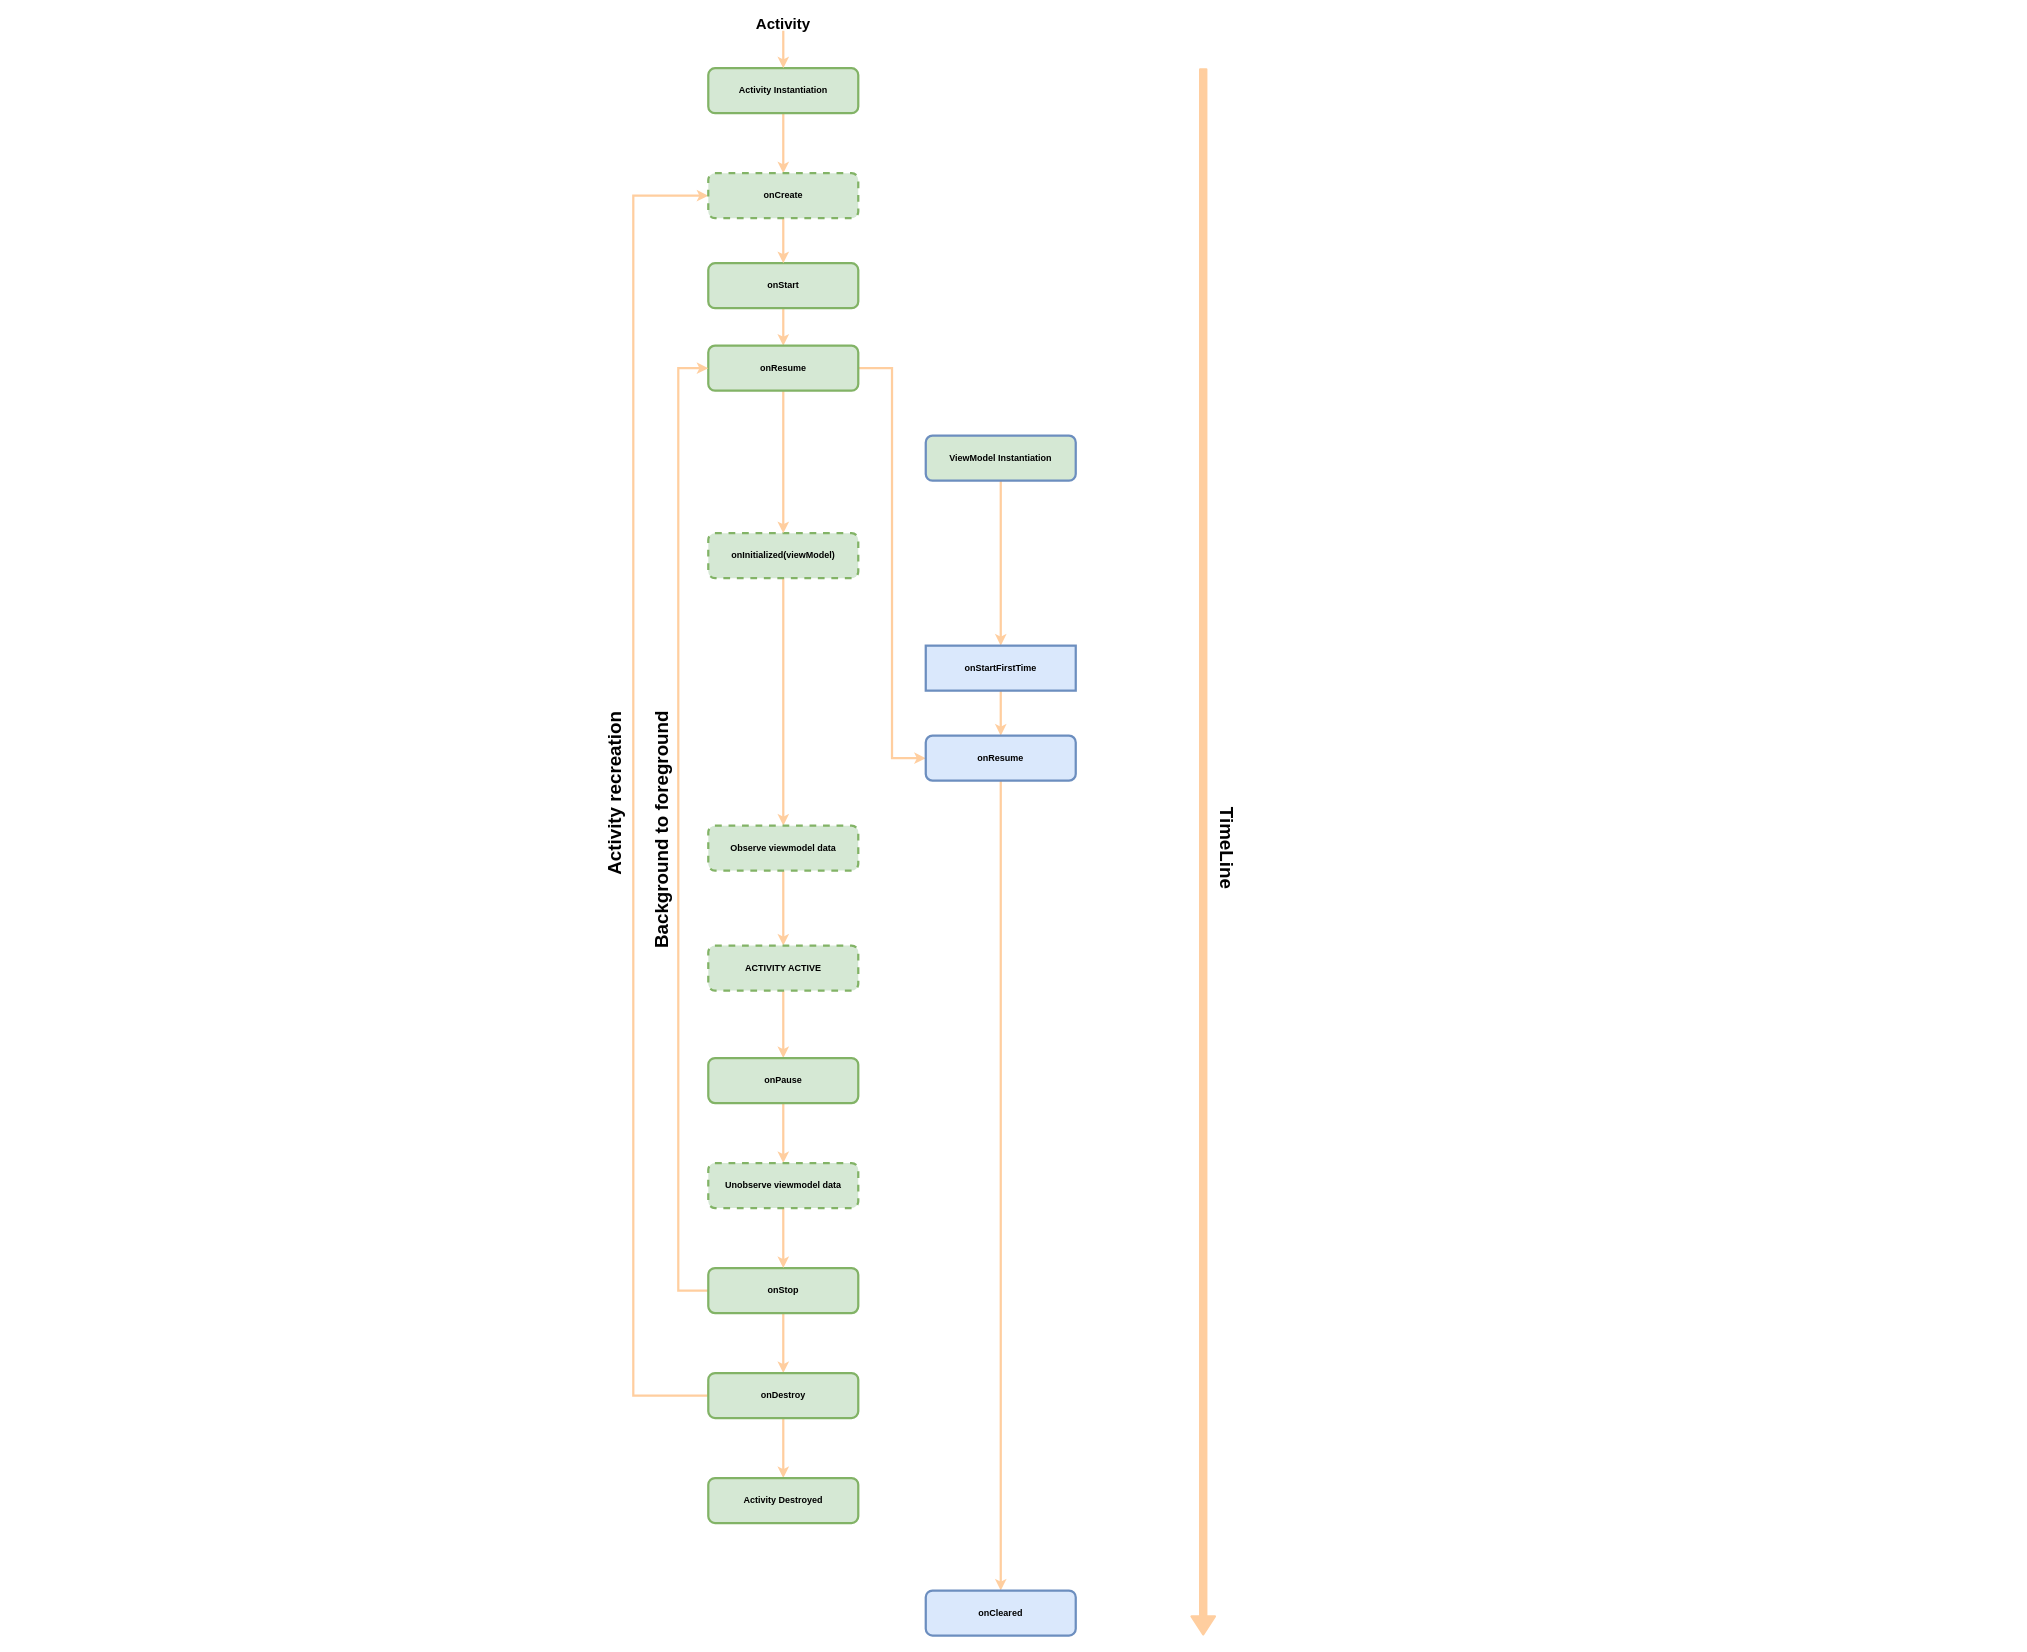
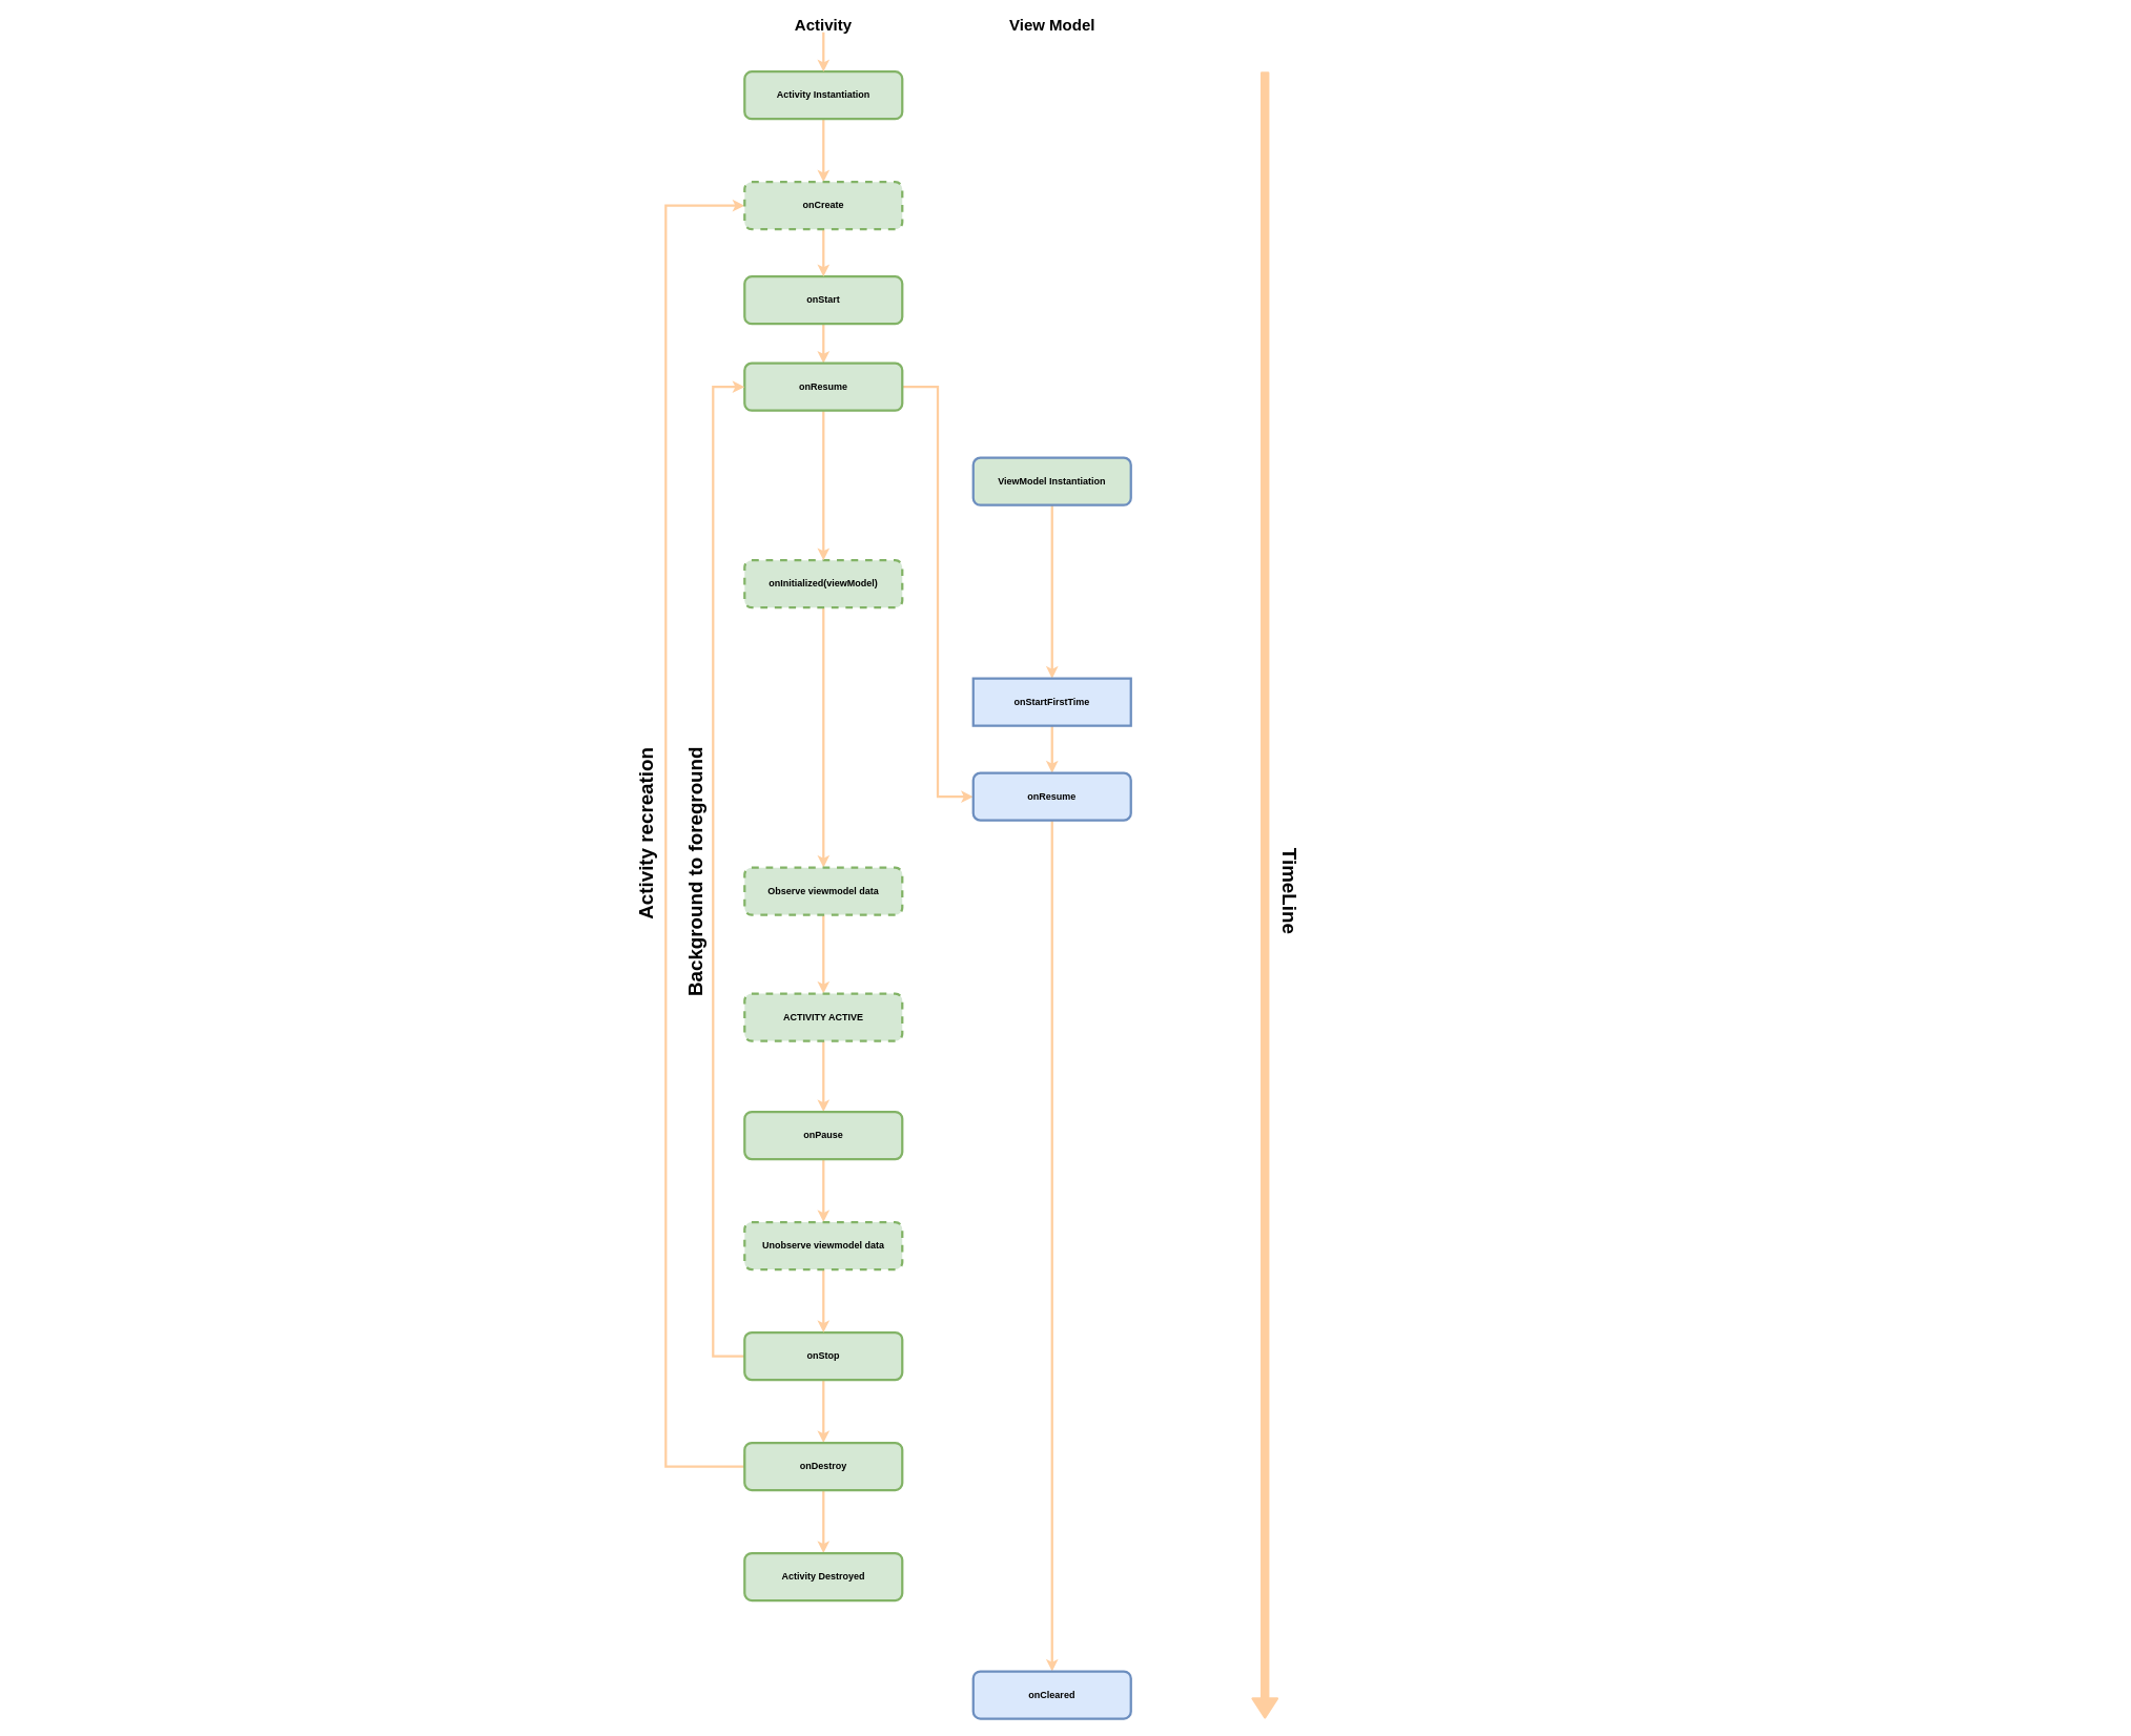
+ <mxCell id="33" value="View Model" style="text;html=1;strokeColor=none;fillColor=none;align=center;verticalAlign=middle;whiteSpace=wrap;rounded=0;fontSize=20;fontStyle=1" vertex="1" parent="1"><mxGeometry x="1271.5" y="20" width="125" height="20" as="geometry" /></mxCell>
